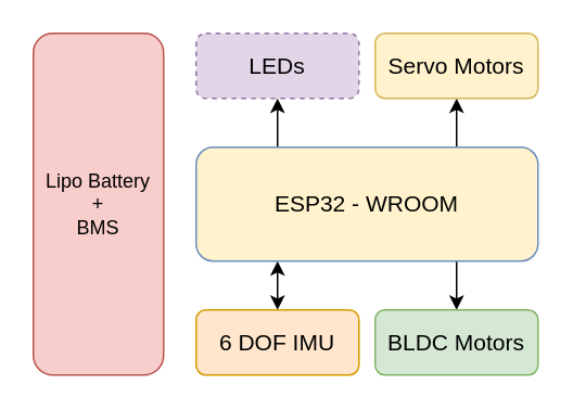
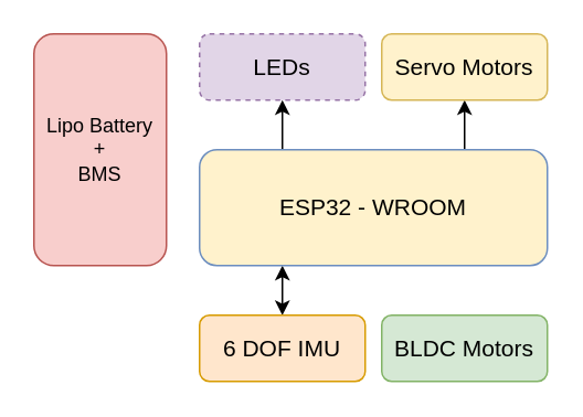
- <mxCell id="8" value="Lipo Battery&lt;br&gt;+&lt;br&gt;BMS" style="rounded=1;whiteSpace=wrap;html=1;fillColor=#f8cecc;strokeColor=#b85450;" parent="1" vertex="1"><mxGeometry x="20" y="20" width="80" height="210" as="geometry" /></mxCell>
+ <mxCell id="8" value="Lipo Battery&lt;br&gt;+&lt;br&gt;BMS" style="rounded=1;whiteSpace=wrap;html=1;fillColor=#f8cecc;strokeColor=#b85450;" parent="1" vertex="1"><mxGeometry x="20" y="20" width="80" height="140" as="geometry" /></mxCell>
- <mxCell id="6" style="edgeStyle=orthogonalEdgeStyle;rounded=0;orthogonalLoop=1;jettySize=auto;html=1;entryX=0.5;entryY=0;entryDx=0;entryDy=0;fontColor=none;" parent="1" source="7" target="12" edge="1"><mxGeometry relative="1" as="geometry"><Array as="points"><mxPoint x="280" y="170" /><mxPoint x="280" y="170" /></Array></mxGeometry></mxCell>
